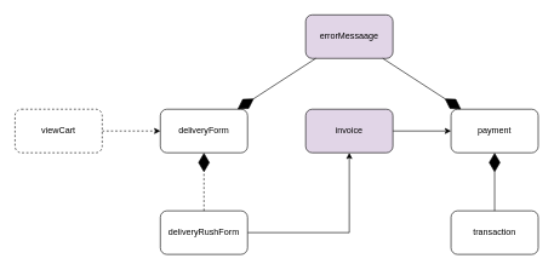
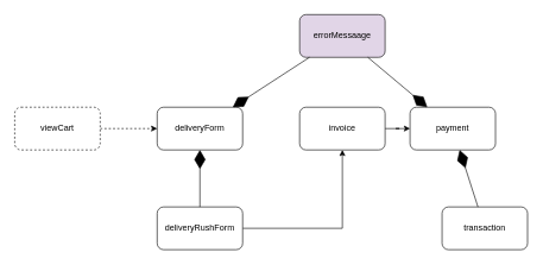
- <mxCell id="9" value="invoice" style="rounded=1;whiteSpace=wrap;html=1;fillColor=#e1d5e7;" vertex="1" parent="1"><mxGeometry x="420" y="150" width="120" height="60" as="geometry" /></mxCell>
+ <mxCell id="9" value="invoice" style="rounded=1;whiteSpace=wrap;html=1;" vertex="1" parent="1"><mxGeometry x="420" y="150" width="120" height="60" as="geometry" /></mxCell>
- <mxCell id="4" value="payment" style="rounded=1;whiteSpace=wrap;html=1;" vertex="1" parent="1"><mxGeometry x="620" y="150" width="120" height="60" as="geometry" /></mxCell>
+ <mxCell id="4" value="payment" style="rounded=1;whiteSpace=wrap;html=1;" vertex="1" parent="1"><mxGeometry x="575" y="150" width="120" height="60" as="geometry" /></mxCell>
- <mxCell id="15" value="" style="endArrow=diamondThin;endFill=1;endSize=24;html=1;rounded=0;dashed=1;" edge="1" parent="1" source="7" target="10"><mxGeometry width="160" relative="1" as="geometry"><mxPoint x="310" y="220" as="sourcePoint" /><mxPoint x="470" y="220" as="targetPoint" /></mxGeometry></mxCell>
+ <mxCell id="15" value="" style="endArrow=diamondThin;endFill=1;endSize=24;html=1;rounded=0;" edge="1" parent="1" source="7" target="10"><mxGeometry width="160" relative="1" as="geometry"><mxPoint x="310" y="220" as="sourcePoint" /><mxPoint x="470" y="220" as="targetPoint" /></mxGeometry></mxCell>
